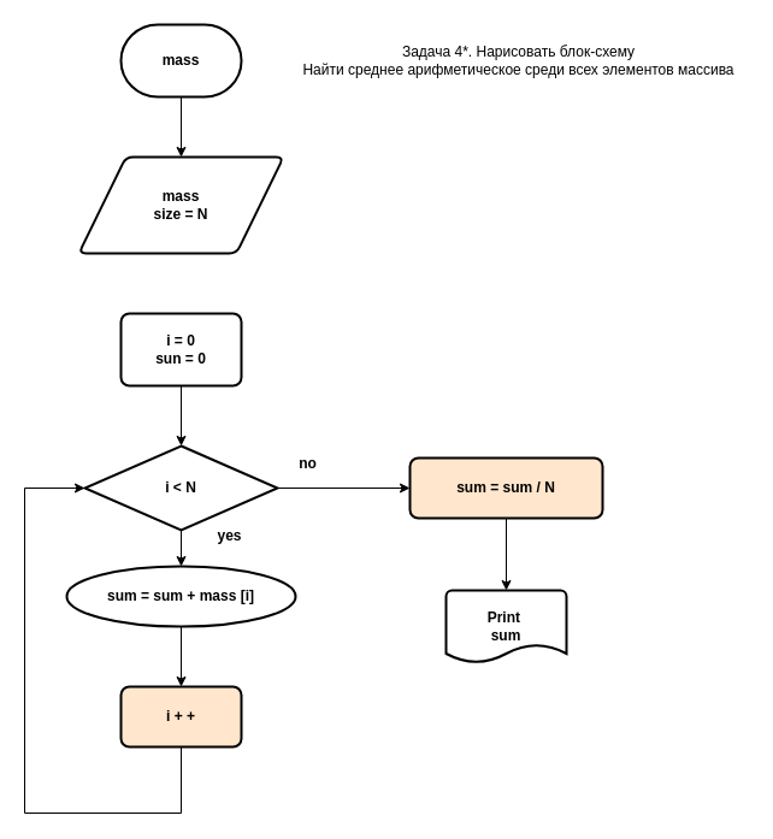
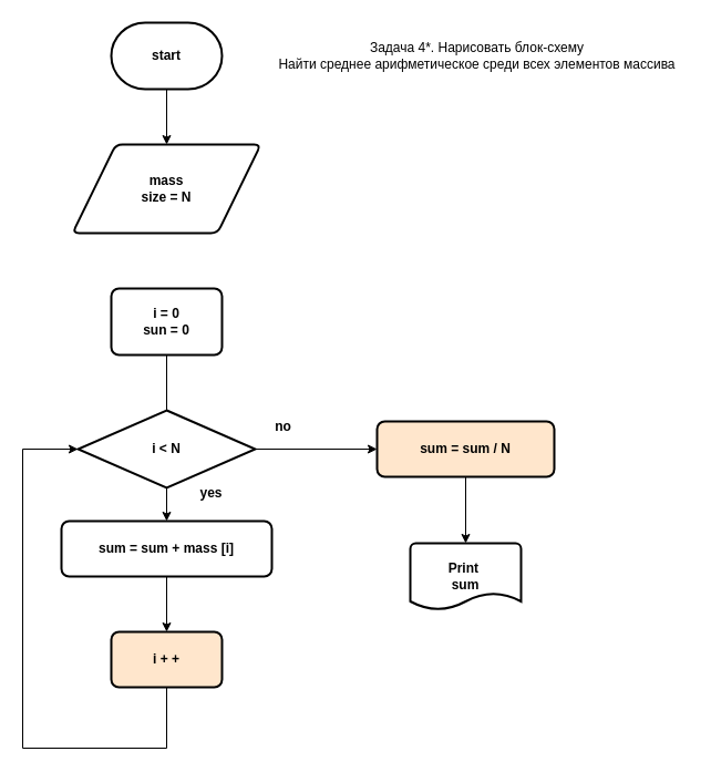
- <mxCell id="3" value="&lt;b&gt;mass&lt;/b&gt;" style="strokeWidth=2;html=1;shape=mxgraph.flowchart.terminator;whiteSpace=wrap;" vertex="1" parent="1"><mxGeometry x="100" y="20" width="100" height="60" as="geometry" /></mxCell>
+ <mxCell id="3" value="&lt;b&gt;start&lt;/b&gt;" style="strokeWidth=2;html=1;shape=mxgraph.flowchart.terminator;whiteSpace=wrap;" vertex="1" parent="1"><mxGeometry x="100" y="20" width="100" height="60" as="geometry" /></mxCell>
- <mxCell id="5" style="edgeStyle=orthogonalEdgeStyle;rounded=0;orthogonalLoop=1;jettySize=auto;html=1;entryX=0.5;entryY=0;entryDx=0;entryDy=0;entryPerimeter=0;" edge="1" parent="1" source="6" target="9"><mxGeometry relative="1" as="geometry" /></mxCell>
+ <mxCell id="5" style="edgeStyle=orthogonalEdgeStyle;rounded=0;orthogonalLoop=1;jettySize=auto;html=1;entryX=0.5;entryY=0;entryDx=0;entryDy=0;entryPerimeter=0;endArrow=none;" edge="1" parent="1" source="6" target="9"><mxGeometry relative="1" as="geometry" /></mxCell>
- <mxCell id="13" value="&lt;b&gt;sum = sum + mass [i]&lt;/b&gt;" style="ellipse;whiteSpace=wrap;html=1;absoluteArcSize=1;arcSize=14;strokeWidth=2;" vertex="1" parent="1"><mxGeometry x="55" y="470" width="190" height="50" as="geometry" /></mxCell>
+ <mxCell id="13" value="&lt;b&gt;sum = sum + mass [i]&lt;/b&gt;" style="rounded=1;whiteSpace=wrap;html=1;absoluteArcSize=1;arcSize=14;strokeWidth=2;" vertex="1" parent="1"><mxGeometry x="55" y="470" width="190" height="50" as="geometry" /></mxCell>
